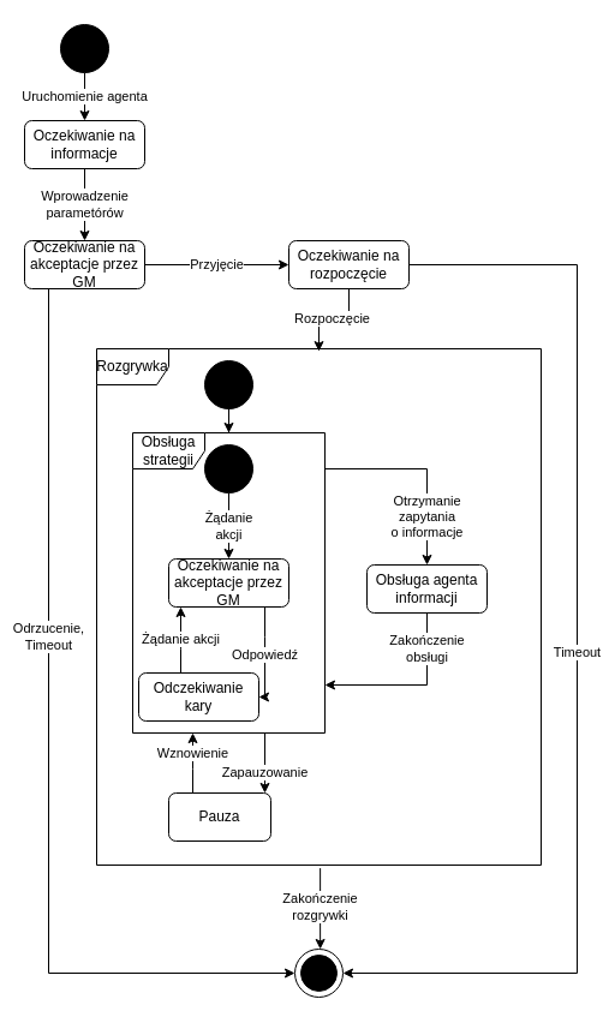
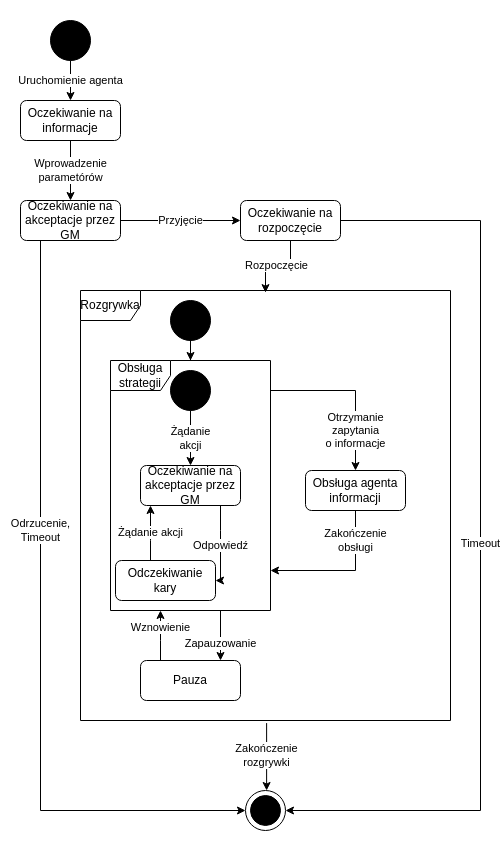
- <mxCell id="24" value="Pauza" style="shape=rect;rounded=1;html=1;whiteSpace=wrap;align=center;" vertex="1" parent="1"><mxGeometry x="140" y="660" width="85" height="40" as="geometry" /></mxCell>
+ <mxCell id="24" value="Pauza" style="shape=rect;rounded=1;html=1;whiteSpace=wrap;align=center;" vertex="1" parent="1"><mxGeometry x="140" y="660" width="100" height="40" as="geometry" /></mxCell>
